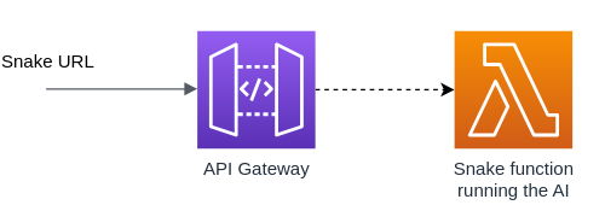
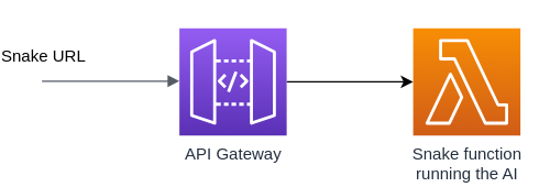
- <mxCell id="3" style="edgeStyle=orthogonalEdgeStyle;rounded=0;orthogonalLoop=1;jettySize=auto;html=1;dashed=1;" edge="1" parent="1" source="4" target="2"><mxGeometry relative="1" as="geometry" /></mxCell>
+ <mxCell id="3" style="edgeStyle=orthogonalEdgeStyle;rounded=0;orthogonalLoop=1;jettySize=auto;html=1;" edge="1" parent="1" source="4" target="2"><mxGeometry relative="1" as="geometry" /></mxCell>
